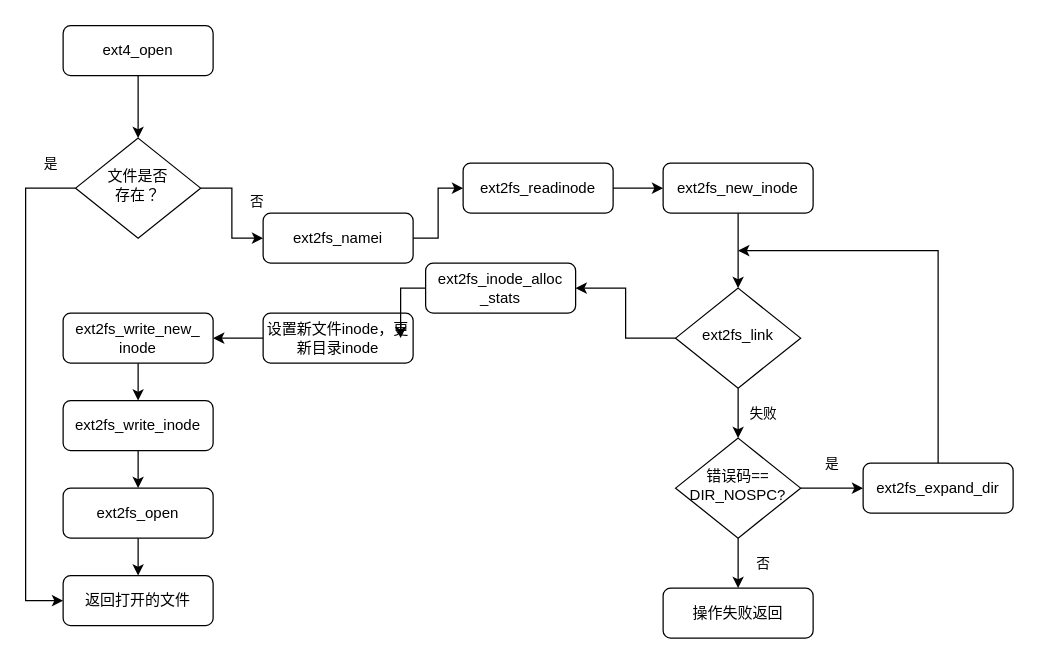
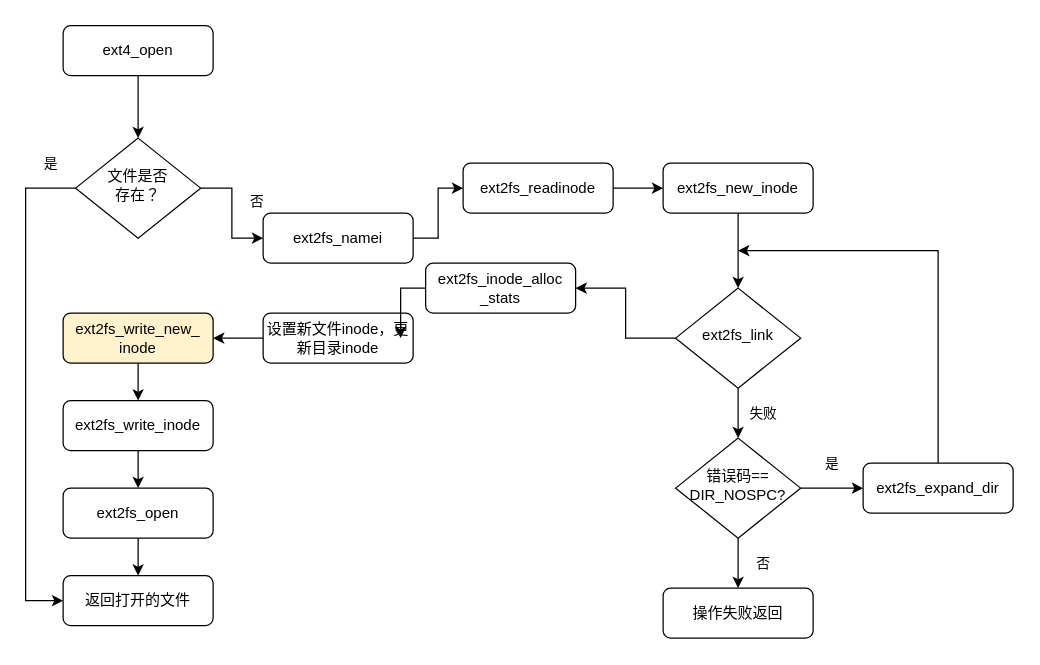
- <mxCell id="25" value="ext2fs_write_new_&lt;br&gt;inode" style="rounded=1;whiteSpace=wrap;html=1;fontSize=12;glass=0;strokeWidth=1;shadow=0;movable=1;resizable=1;rotatable=1;deletable=1;editable=1;locked=0;connectable=1;" vertex="1" parent="2"><mxGeometry x="30" y="230" width="120" height="40" as="geometry" /></mxCell>
+ <mxCell id="25" value="ext2fs_write_new_&lt;br&gt;inode" style="rounded=1;whiteSpace=wrap;html=1;fontSize=12;glass=0;strokeWidth=1;shadow=0;movable=1;resizable=1;rotatable=1;deletable=1;editable=1;locked=0;connectable=1;fillColor=#fff2cc;" vertex="1" parent="2"><mxGeometry x="30" y="230" width="120" height="40" as="geometry" /></mxCell>
